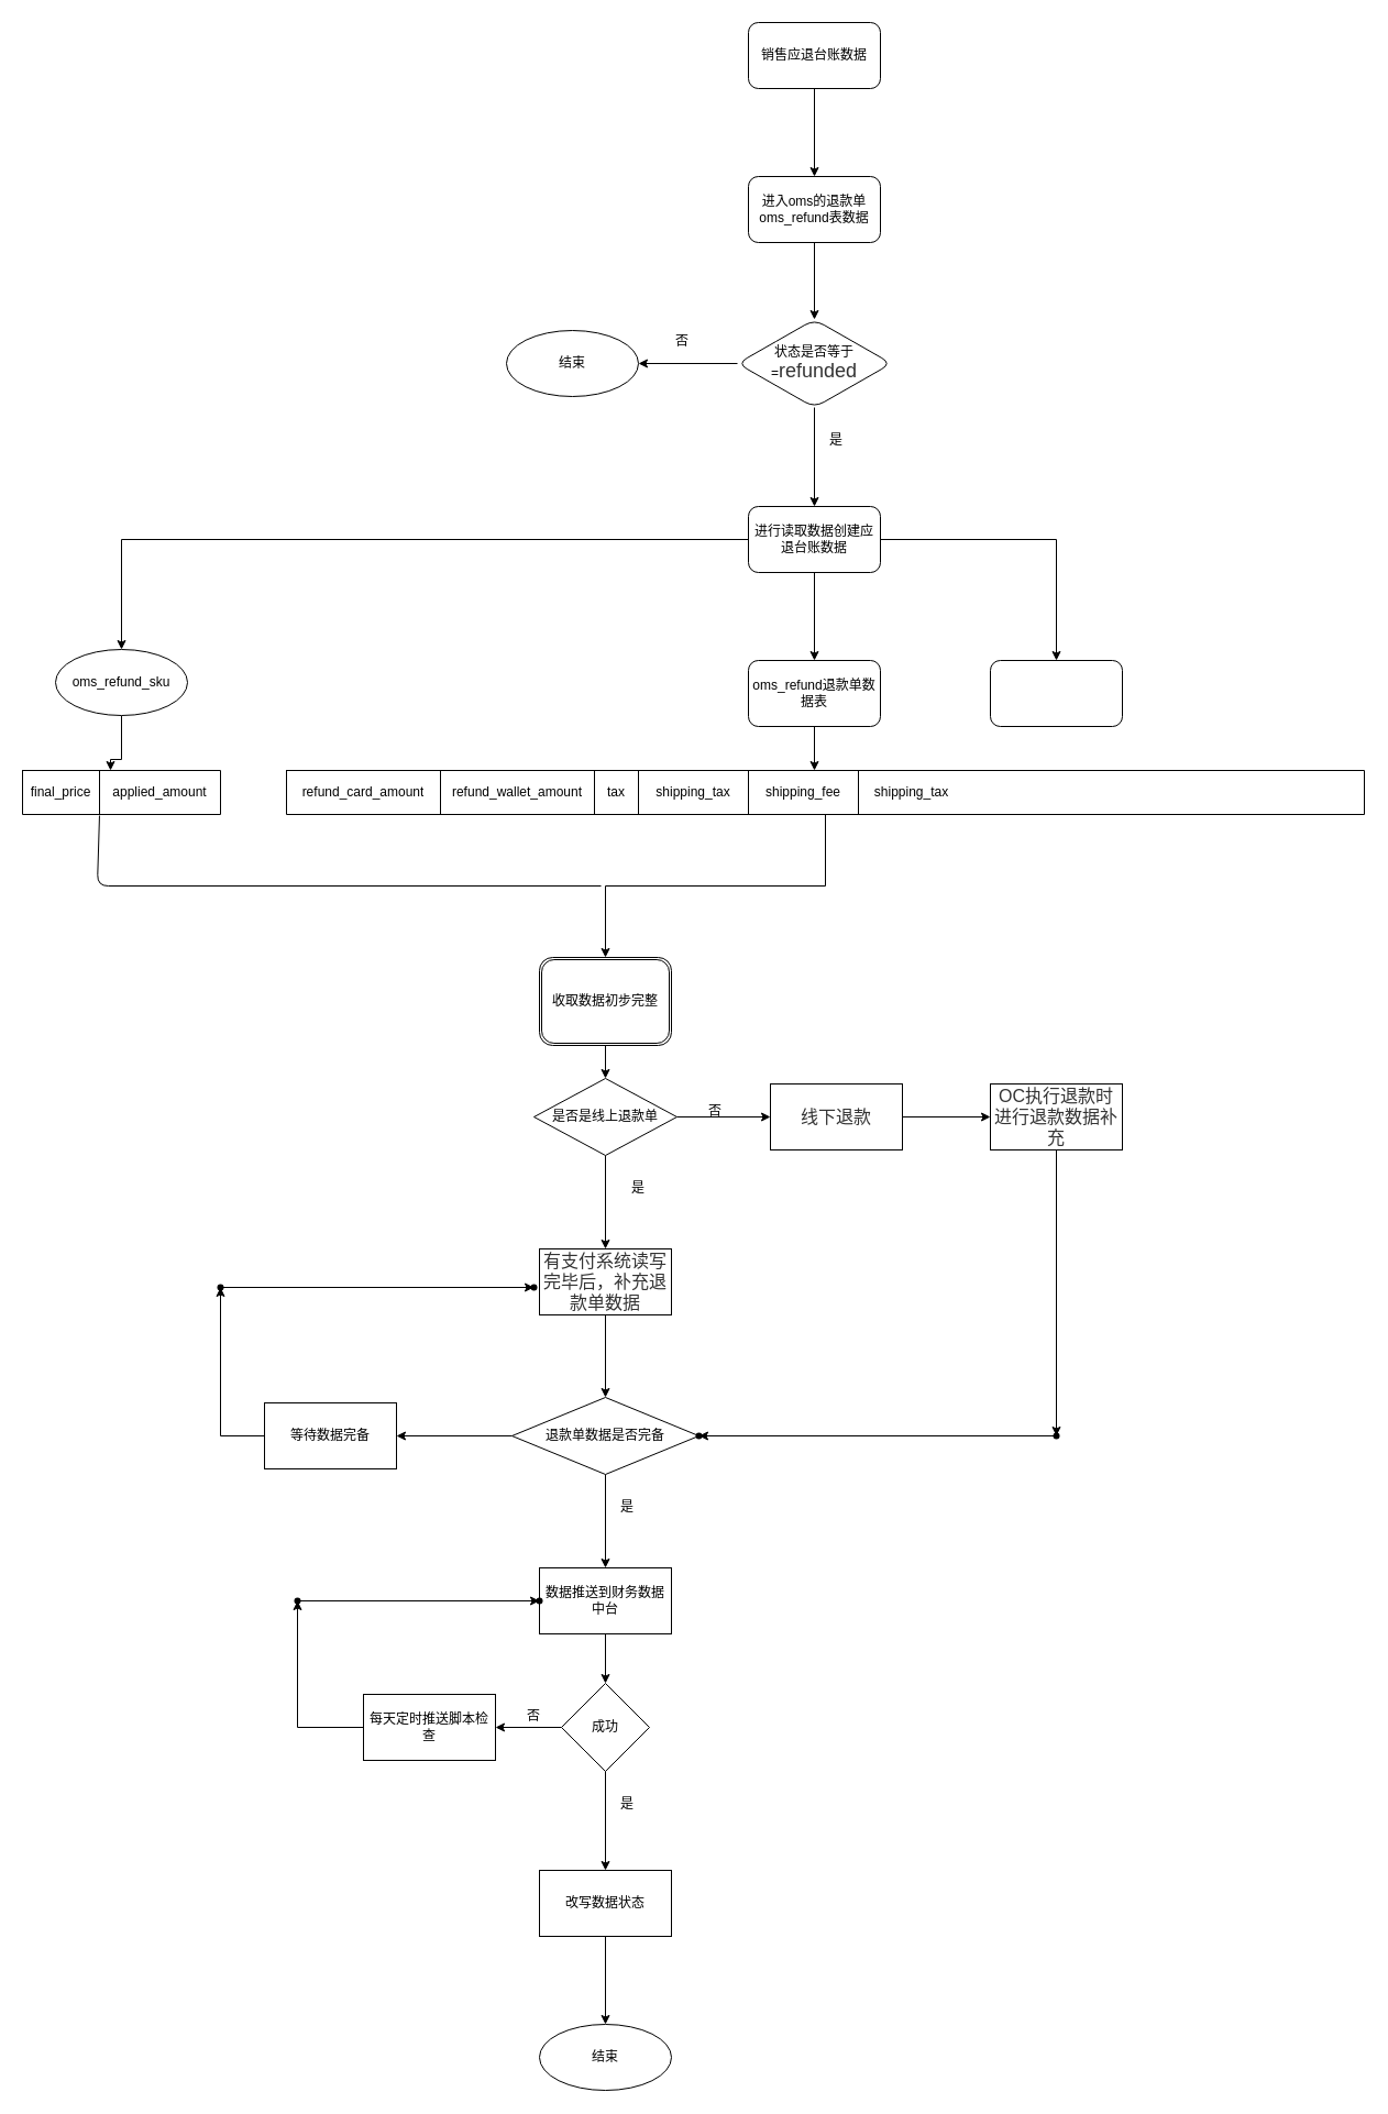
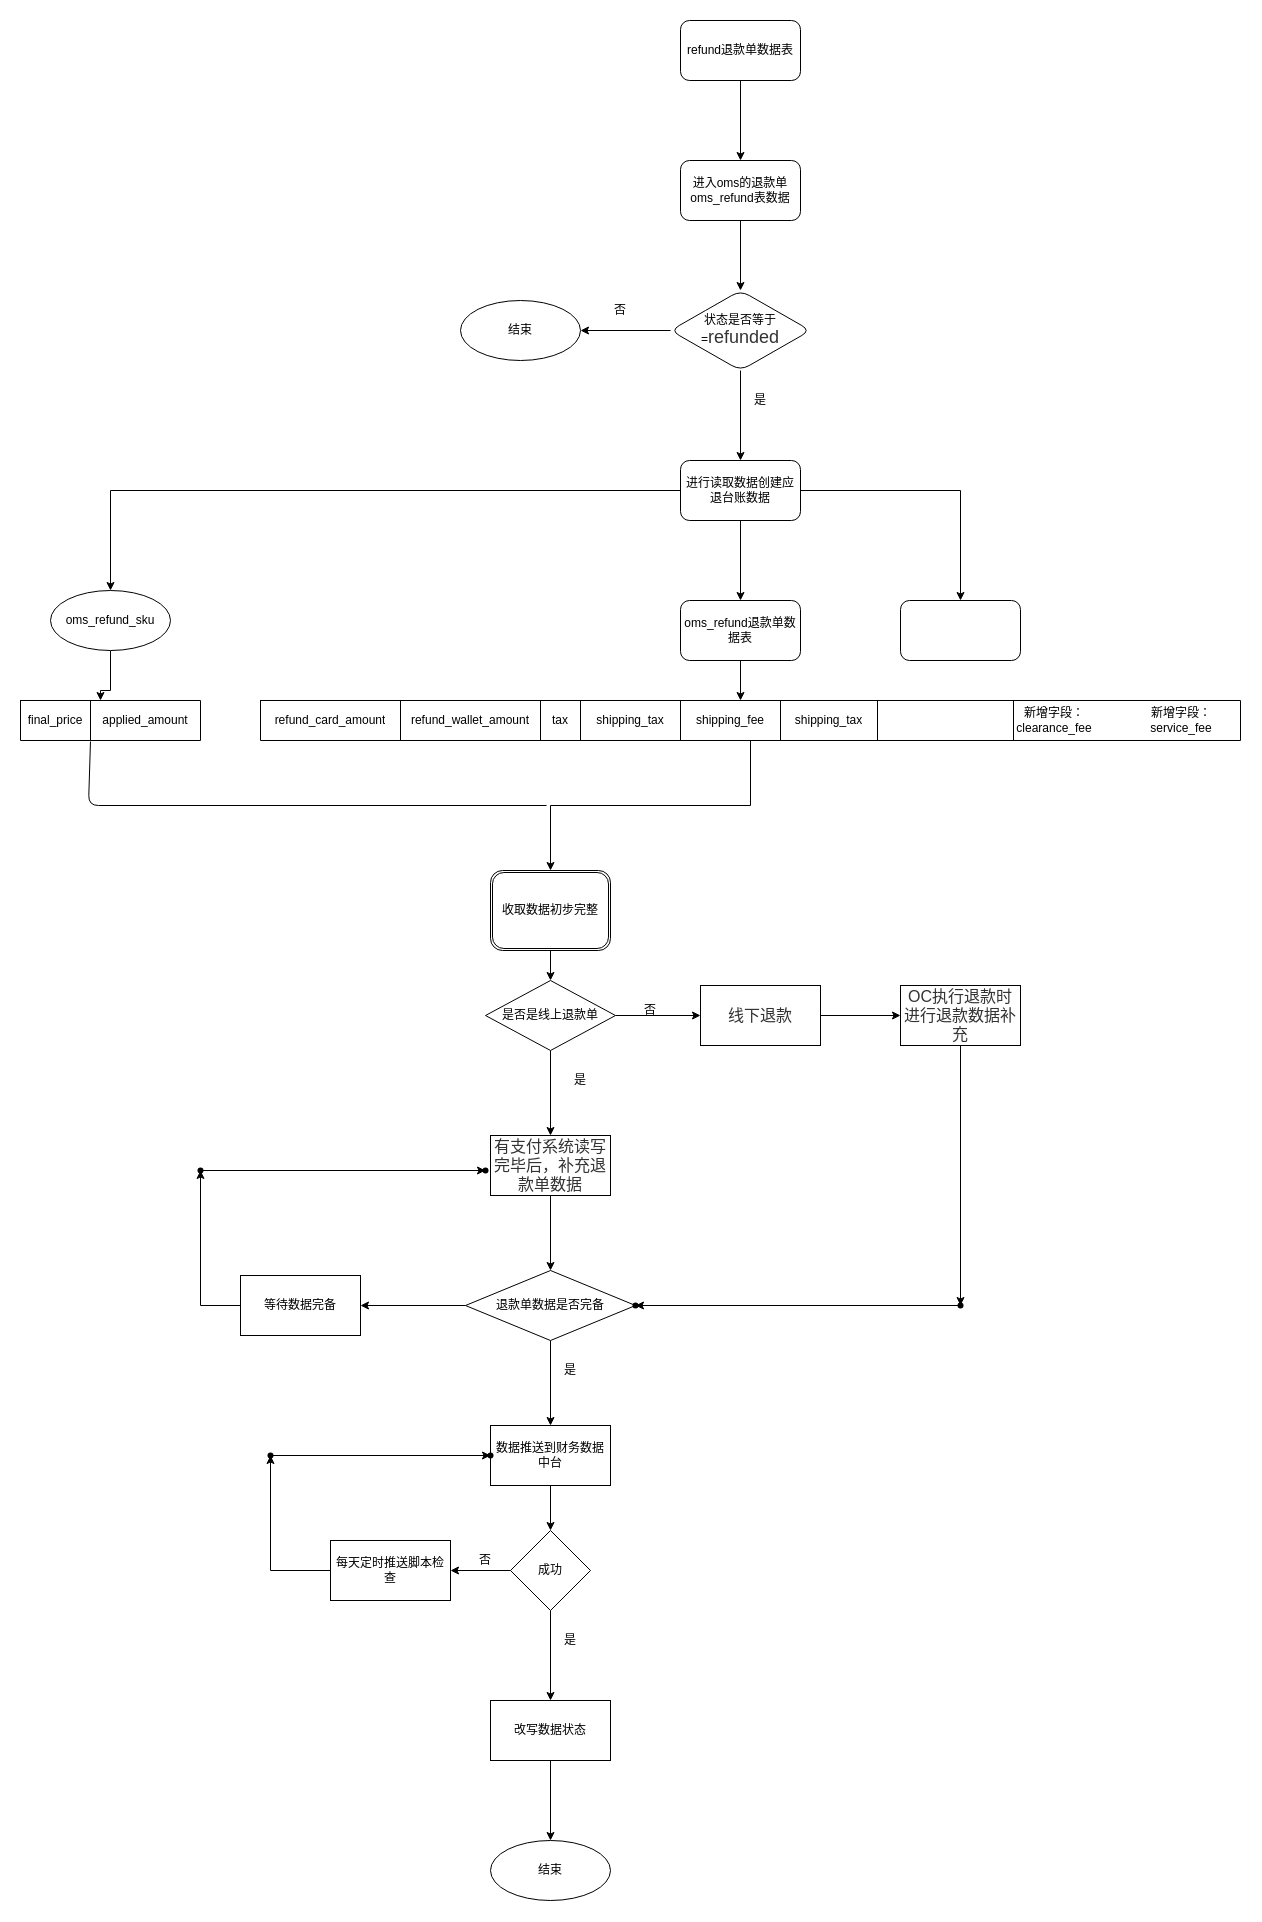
- <mxCell id="3" value="销售应退台账数据" style="rounded=1;whiteSpace=wrap;html=1;" vertex="1" parent="1"><mxGeometry x="680" y="20" width="120" height="60" as="geometry" /></mxCell>
+ <mxCell id="3" value="refund退款单数据表" style="rounded=1;whiteSpace=wrap;html=1;" vertex="1" parent="1"><mxGeometry x="680" y="20" width="120" height="60" as="geometry" /></mxCell>
+ <mxCell id="30" value="新增字段：clearance_fee" style="shape=partialRectangle;html=1;whiteSpace=wrap;connectable=0;fillColor=none;top=0;left=0;bottom=0;right=0;overflow=hidden;" vertex="1" parent="23"><mxGeometry x="726" width="136" height="40" as="geometry" /></mxCell>
+ <mxCell id="31" value="新增字段：service_fee" style="shape=partialRectangle;html=1;whiteSpace=wrap;connectable=0;fillColor=none;top=0;left=0;bottom=0;right=0;overflow=hidden;" vertex="1" parent="23"><mxGeometry x="862" width="118" height="40" as="geometry" /></mxCell>
